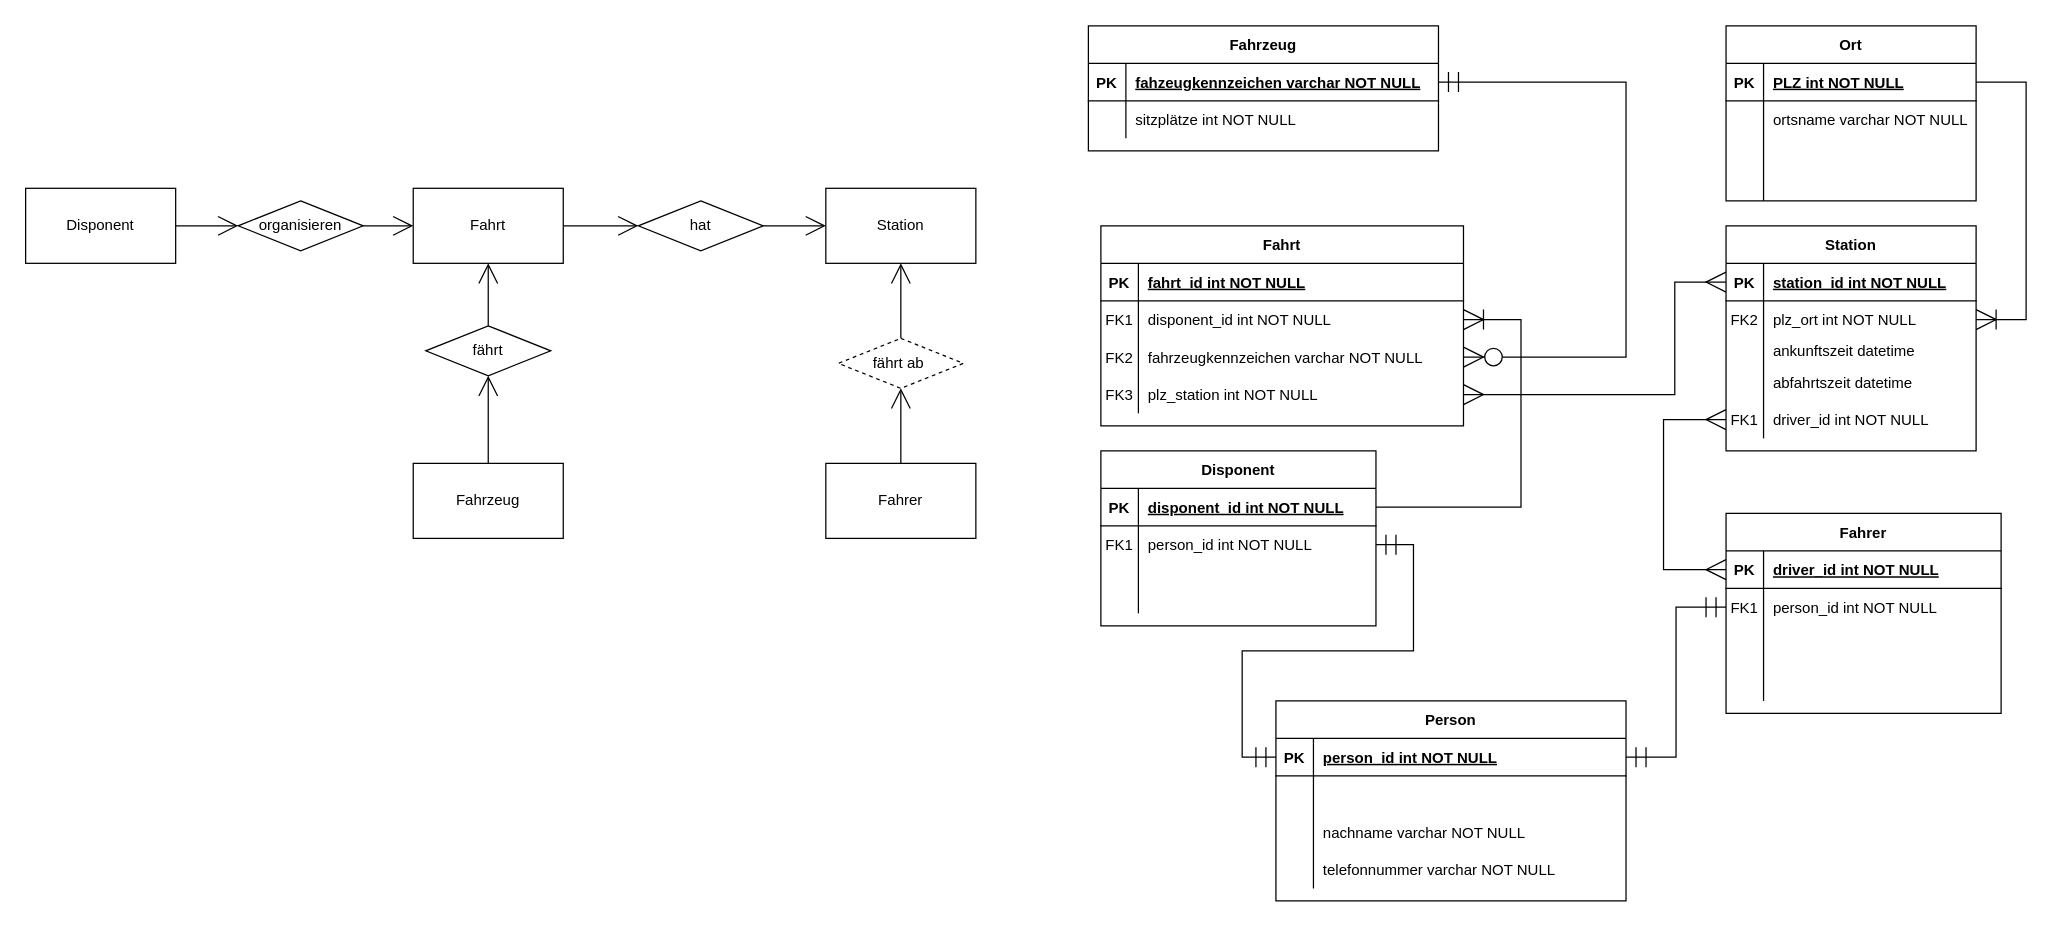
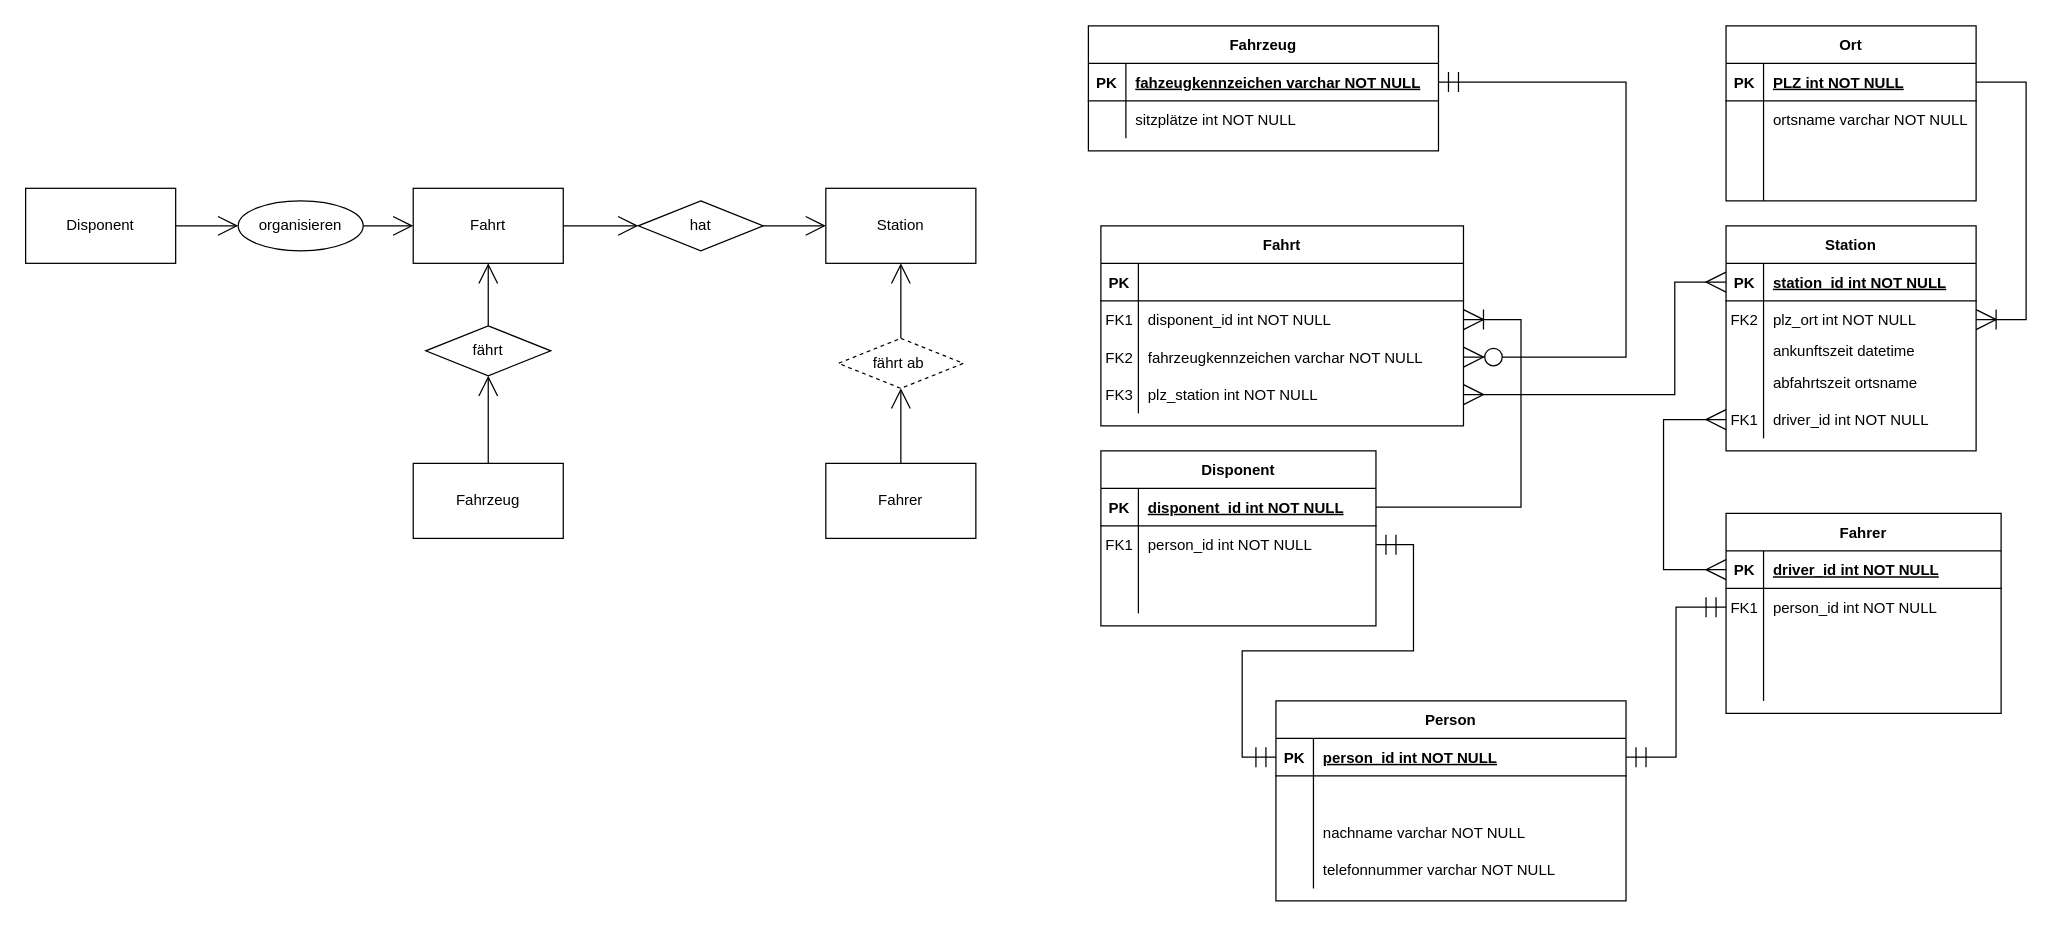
- <mxCell id="7" value="organisieren" style="rhombus;whiteSpace=wrap;html=1;hachureGap=4;" vertex="1" parent="1"><mxGeometry x="190" y="160" width="100" height="40" as="geometry" /></mxCell>
+ <mxCell id="7" value="organisieren" style="ellipse;whiteSpace=wrap;html=1;hachureGap=4;" vertex="1" parent="1"><mxGeometry x="190" y="160" width="100" height="40" as="geometry" /></mxCell>
- <mxCell id="34" value="fahrt_id int NOT NULL " style="shape=partialRectangle;overflow=hidden;connectable=0;fillColor=none;top=0;left=0;bottom=0;right=0;align=left;spacingLeft=6;fontStyle=5;hachureGap=4;" vertex="1" parent="32"><mxGeometry x="30" width="260" height="30" as="geometry"><mxRectangle width="260" height="30" as="alternateBounds" /></mxGeometry></mxCell>
- <mxCell id="65" value="abfahrtszeit datetime" style="shape=partialRectangle;connectable=0;fillColor=none;top=0;left=0;bottom=0;right=0;align=left;spacingLeft=6;overflow=hidden;hachureGap=4;" vertex="1" parent="63"><mxGeometry x="30" width="170" height="30" as="geometry"><mxRectangle width="170" height="30" as="alternateBounds" /></mxGeometry></mxCell>
+ <mxCell id="65" value="abfahrtszeit ortsname" style="shape=partialRectangle;connectable=0;fillColor=none;top=0;left=0;bottom=0;right=0;align=left;spacingLeft=6;overflow=hidden;hachureGap=4;" vertex="1" parent="63"><mxGeometry x="30" width="170" height="30" as="geometry"><mxRectangle width="170" height="30" as="alternateBounds" /></mxGeometry></mxCell>
